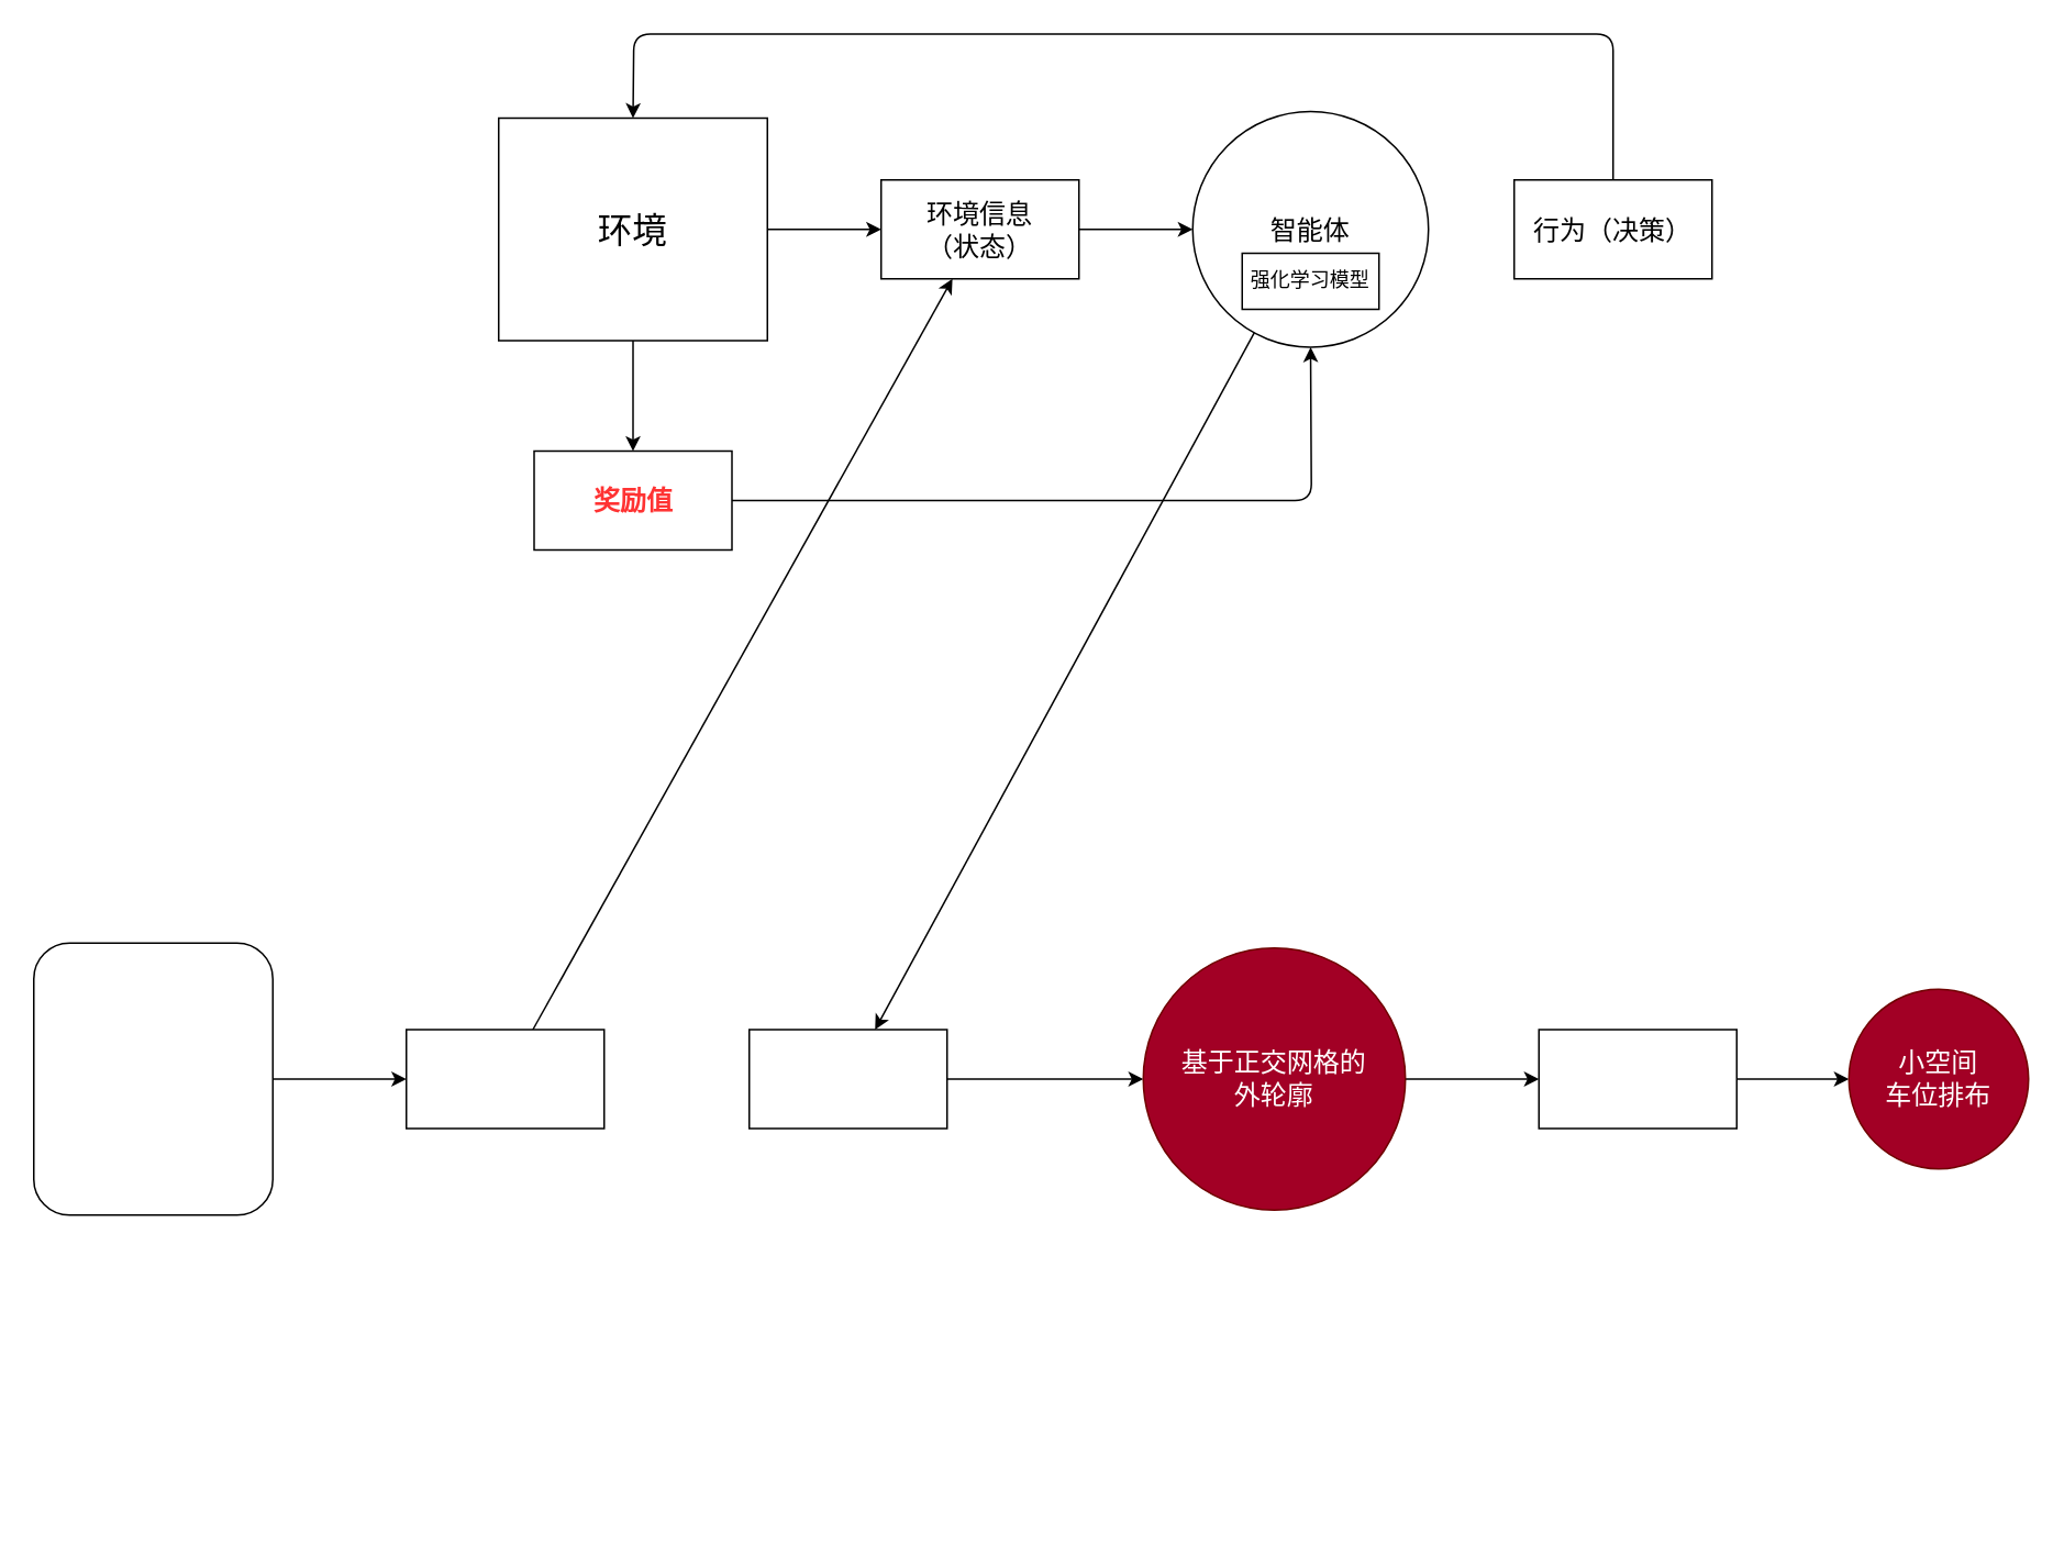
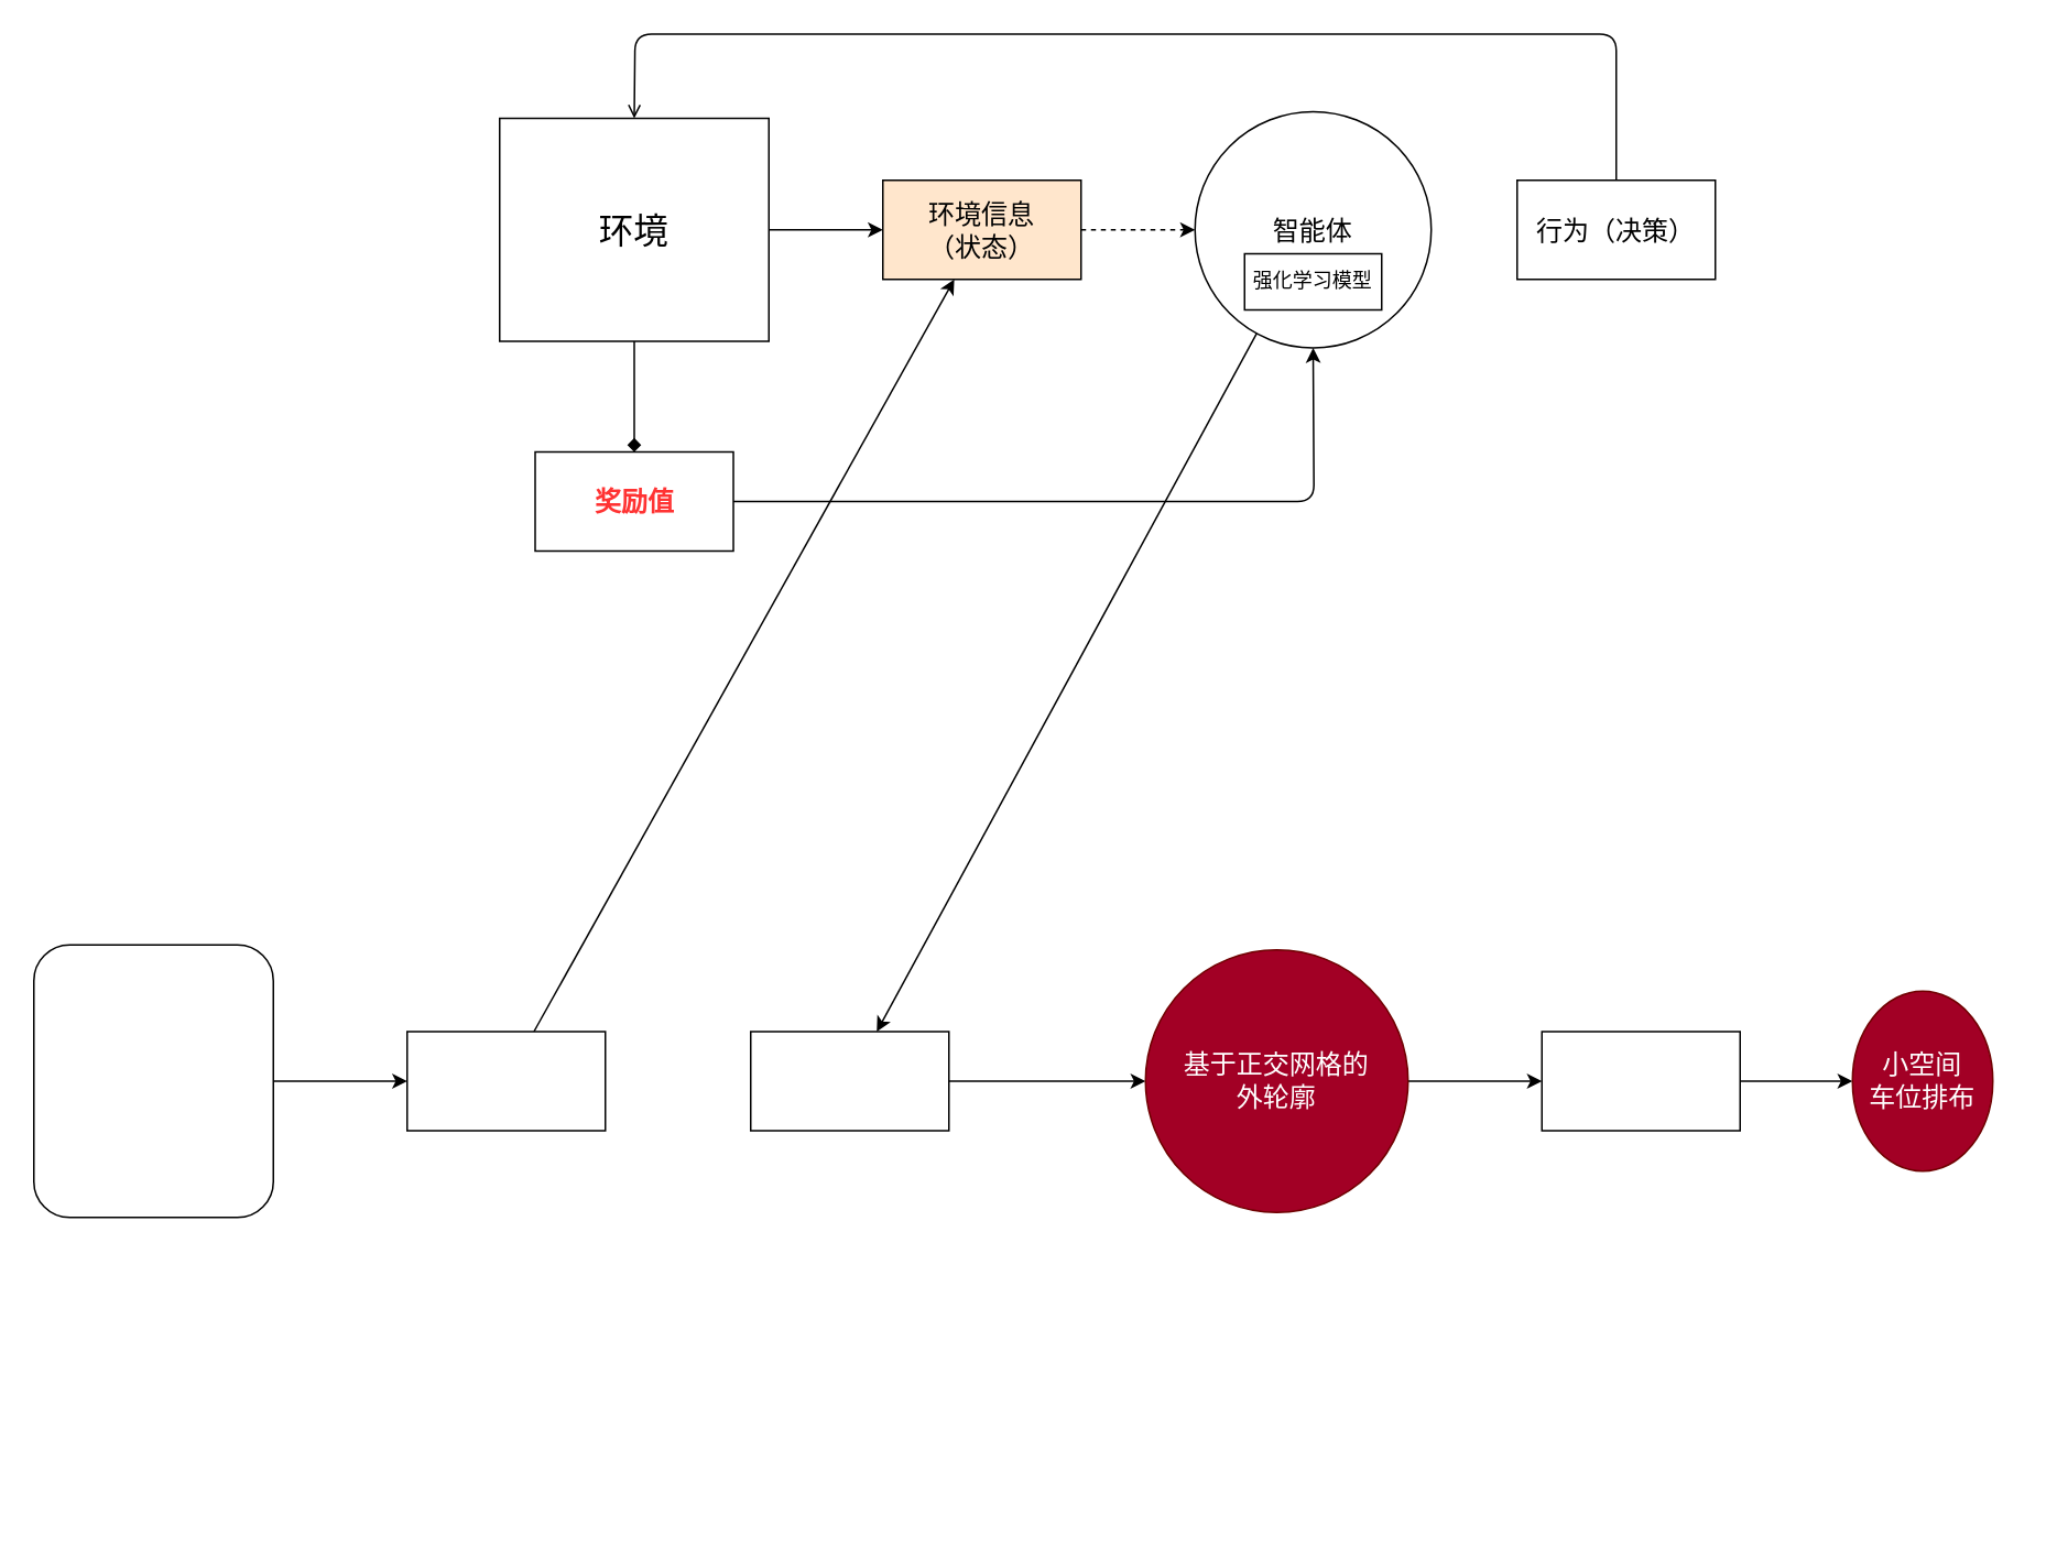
- <mxCell id="10" style="edgeStyle=none;html=1;entryX=0.5;entryY=0;entryDx=0;entryDy=0;fontSize=16;" edge="1" parent="1" source="11" target="4"><mxGeometry relative="1" as="geometry"><Array as="points"><mxPoint x="978" y="20" /><mxPoint x="384" y="20" /></Array></mxGeometry></mxCell>
+ <mxCell id="10" style="edgeStyle=none;html=1;entryX=0.5;entryY=0;entryDx=0;entryDy=0;fontSize=16;endArrow=open;" edge="1" parent="1" source="11" target="4"><mxGeometry relative="1" as="geometry"><Array as="points"><mxPoint x="978" y="20" /><mxPoint x="384" y="20" /></Array></mxGeometry></mxCell>
- <mxCell id="6" value="环境信息&lt;br&gt;（状态）" style="whiteSpace=wrap;html=1;fontSize=16;" vertex="1" parent="1"><mxGeometry x="534" y="108.5" width="120" height="60" as="geometry" /></mxCell>
+ <mxCell id="6" value="环境信息&lt;br&gt;（状态）" style="whiteSpace=wrap;html=1;fontSize=16;fillColor=#ffe6cc;" vertex="1" parent="1"><mxGeometry x="534" y="108.5" width="120" height="60" as="geometry" /></mxCell>
- <mxCell id="5" style="edgeStyle=none;html=1;entryX=0;entryY=0.5;entryDx=0;entryDy=0;" edge="1" parent="1" source="6" target="8"><mxGeometry relative="1" as="geometry" /></mxCell>
+ <mxCell id="5" style="edgeStyle=none;html=1;entryX=0;entryY=0.5;entryDx=0;entryDy=0;dashed=1;" edge="1" parent="1" source="6" target="8"><mxGeometry relative="1" as="geometry" /></mxCell>
- <mxCell id="3" style="edgeStyle=none;html=1;entryX=0.5;entryY=0;entryDx=0;entryDy=0;fontSize=16;" edge="1" parent="1" source="4" target="14"><mxGeometry relative="1" as="geometry" /></mxCell>
+ <mxCell id="3" style="edgeStyle=none;html=1;entryX=0.5;entryY=0;entryDx=0;entryDy=0;fontSize=16;endArrow=diamond;" edge="1" parent="1" source="4" target="14"><mxGeometry relative="1" as="geometry" /></mxCell>
- <mxCell id="27" value="小空间&lt;br&gt;车位排布" style="ellipse;whiteSpace=wrap;html=1;fontSize=16;fontColor=#ffffff;fillColor=#a20025;strokeColor=#6F0000;" vertex="1" parent="1"><mxGeometry x="1121" y="599.5" width="109" height="109" as="geometry" /></mxCell>
+ <mxCell id="27" value="小空间&lt;br&gt;车位排布" style="ellipse;whiteSpace=wrap;html=1;fontSize=16;fontColor=#ffffff;fillColor=#a20025;strokeColor=#6F0000;" vertex="1" parent="1"><mxGeometry x="1121" y="599.5" width="85" height="109" as="geometry" /></mxCell>
